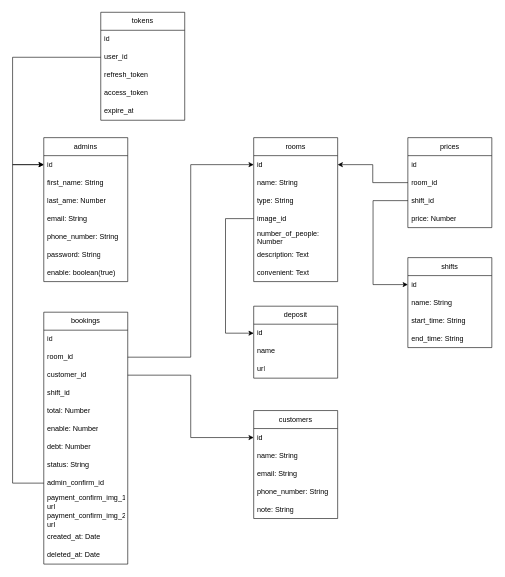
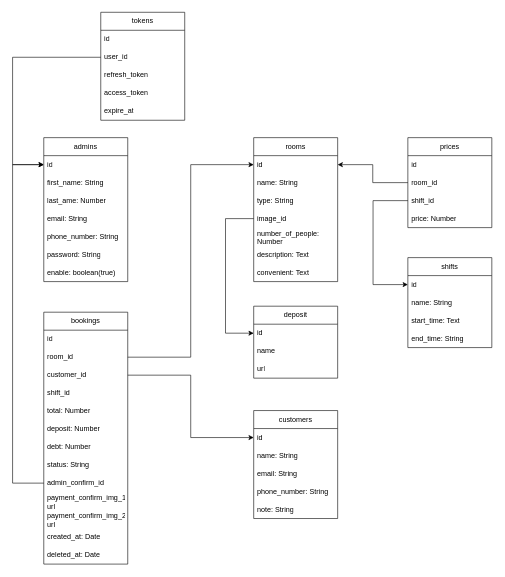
- <mxCell id="27" value="start_time: String" style="text;strokeColor=none;fillColor=none;align=left;verticalAlign=middle;spacingLeft=4;spacingRight=4;overflow=hidden;points=[[0,0.5],[1,0.5]];portConstraint=eastwest;rotatable=0;whiteSpace=wrap;html=1;" vertex="1" parent="24"><mxGeometry y="90" width="140" height="30" as="geometry" /></mxCell>
+ <mxCell id="27" value="start_time: Text" style="text;strokeColor=none;fillColor=none;align=left;verticalAlign=middle;spacingLeft=4;spacingRight=4;overflow=hidden;points=[[0,0.5],[1,0.5]];portConstraint=eastwest;rotatable=0;whiteSpace=wrap;html=1;" vertex="1" parent="24"><mxGeometry y="90" width="140" height="30" as="geometry" /></mxCell>
- <mxCell id="46" value="enable: Number" style="text;strokeColor=none;fillColor=none;align=left;verticalAlign=middle;spacingLeft=4;spacingRight=4;overflow=hidden;points=[[0,0.5],[1,0.5]];portConstraint=eastwest;rotatable=0;whiteSpace=wrap;html=1;" vertex="1" parent="40"><mxGeometry y="180" width="140" height="30" as="geometry" /></mxCell>
+ <mxCell id="46" value="deposit: Number" style="text;strokeColor=none;fillColor=none;align=left;verticalAlign=middle;spacingLeft=4;spacingRight=4;overflow=hidden;points=[[0,0.5],[1,0.5]];portConstraint=eastwest;rotatable=0;whiteSpace=wrap;html=1;" vertex="1" parent="40"><mxGeometry y="180" width="140" height="30" as="geometry" /></mxCell>
